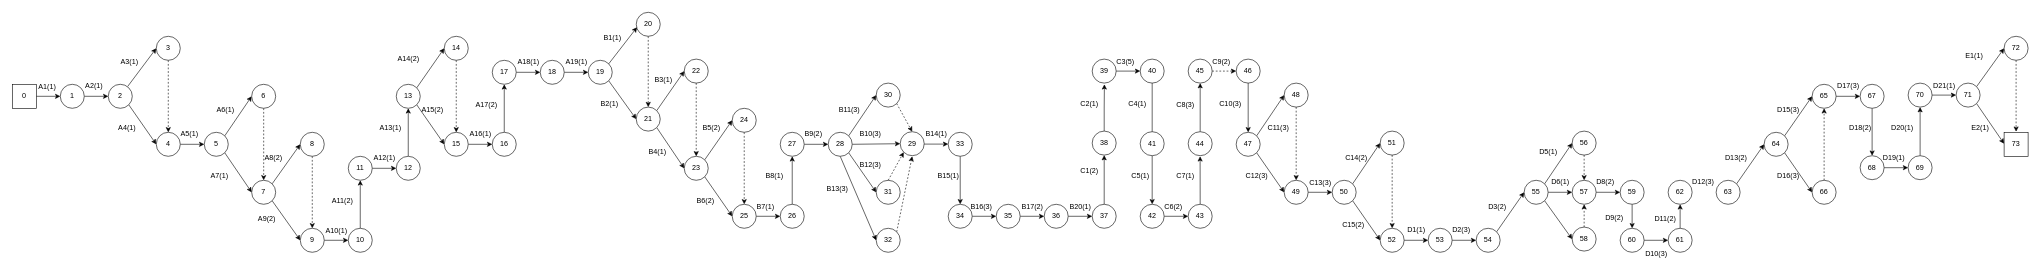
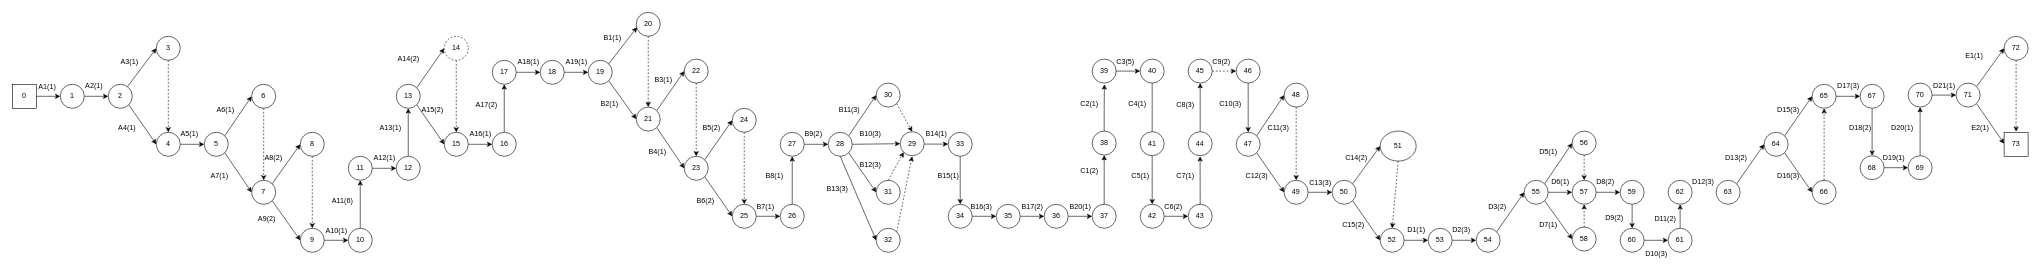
- <mxCell id="46" value="14" style="ellipse;whiteSpace=wrap;html=1;aspect=fixed;" parent="1" vertex="1"><mxGeometry x="740" y="60" width="40" height="40" as="geometry" /></mxCell>
+ <mxCell id="46" value="14" style="ellipse;whiteSpace=wrap;html=1;aspect=fixed;dashed=1;" parent="1" vertex="1"><mxGeometry x="740" y="60" width="40" height="40" as="geometry" /></mxCell>
- <mxCell id="166" value="51" style="ellipse;whiteSpace=wrap;html=1;aspect=fixed;" parent="1" vertex="1"><mxGeometry x="2300" y="218" width="40" height="40" as="geometry" /></mxCell>
+ <mxCell id="166" value="51" style="ellipse;whiteSpace=wrap;html=1;aspect=fixed;" parent="1" vertex="1"><mxGeometry x="2300" y="218" width="60" height="50" as="geometry" /></mxCell>
- <mxCell id="42" value="A11(2)" style="text;html=1;align=center;verticalAlign=middle;resizable=0;points=[];autosize=1;strokeColor=none;fillColor=none;" parent="1" vertex="1"><mxGeometry x="540" y="320" width="60" height="30" as="geometry" /></mxCell>
+ <mxCell id="42" value="A11(6)" style="text;html=1;align=center;verticalAlign=middle;resizable=0;points=[];autosize=1;strokeColor=none;fillColor=none;" parent="1" vertex="1"><mxGeometry x="540" y="320" width="60" height="30" as="geometry" /></mxCell>
+ <mxCell id="191" value="D7(1)" style="text;html=1;align=center;verticalAlign=middle;resizable=0;points=[];autosize=1;strokeColor=none;fillColor=none;" parent="1" vertex="1"><mxGeometry x="2555" y="360" width="50" height="30" as="geometry" /></mxCell>
